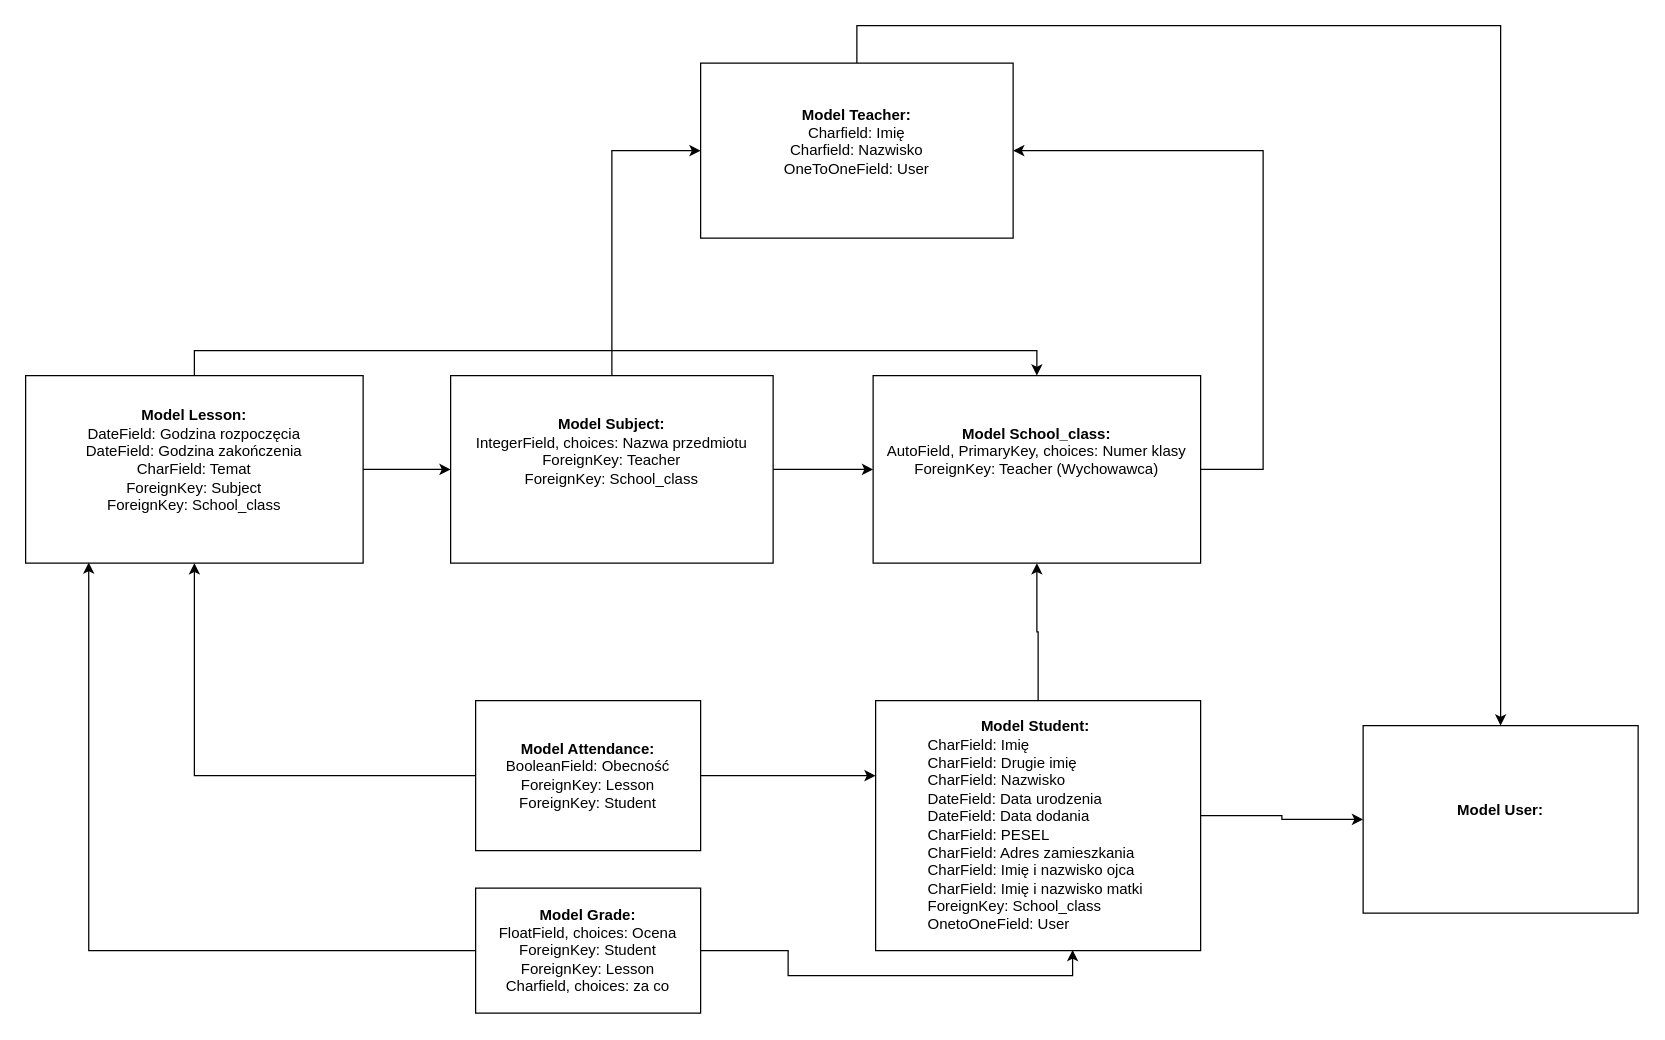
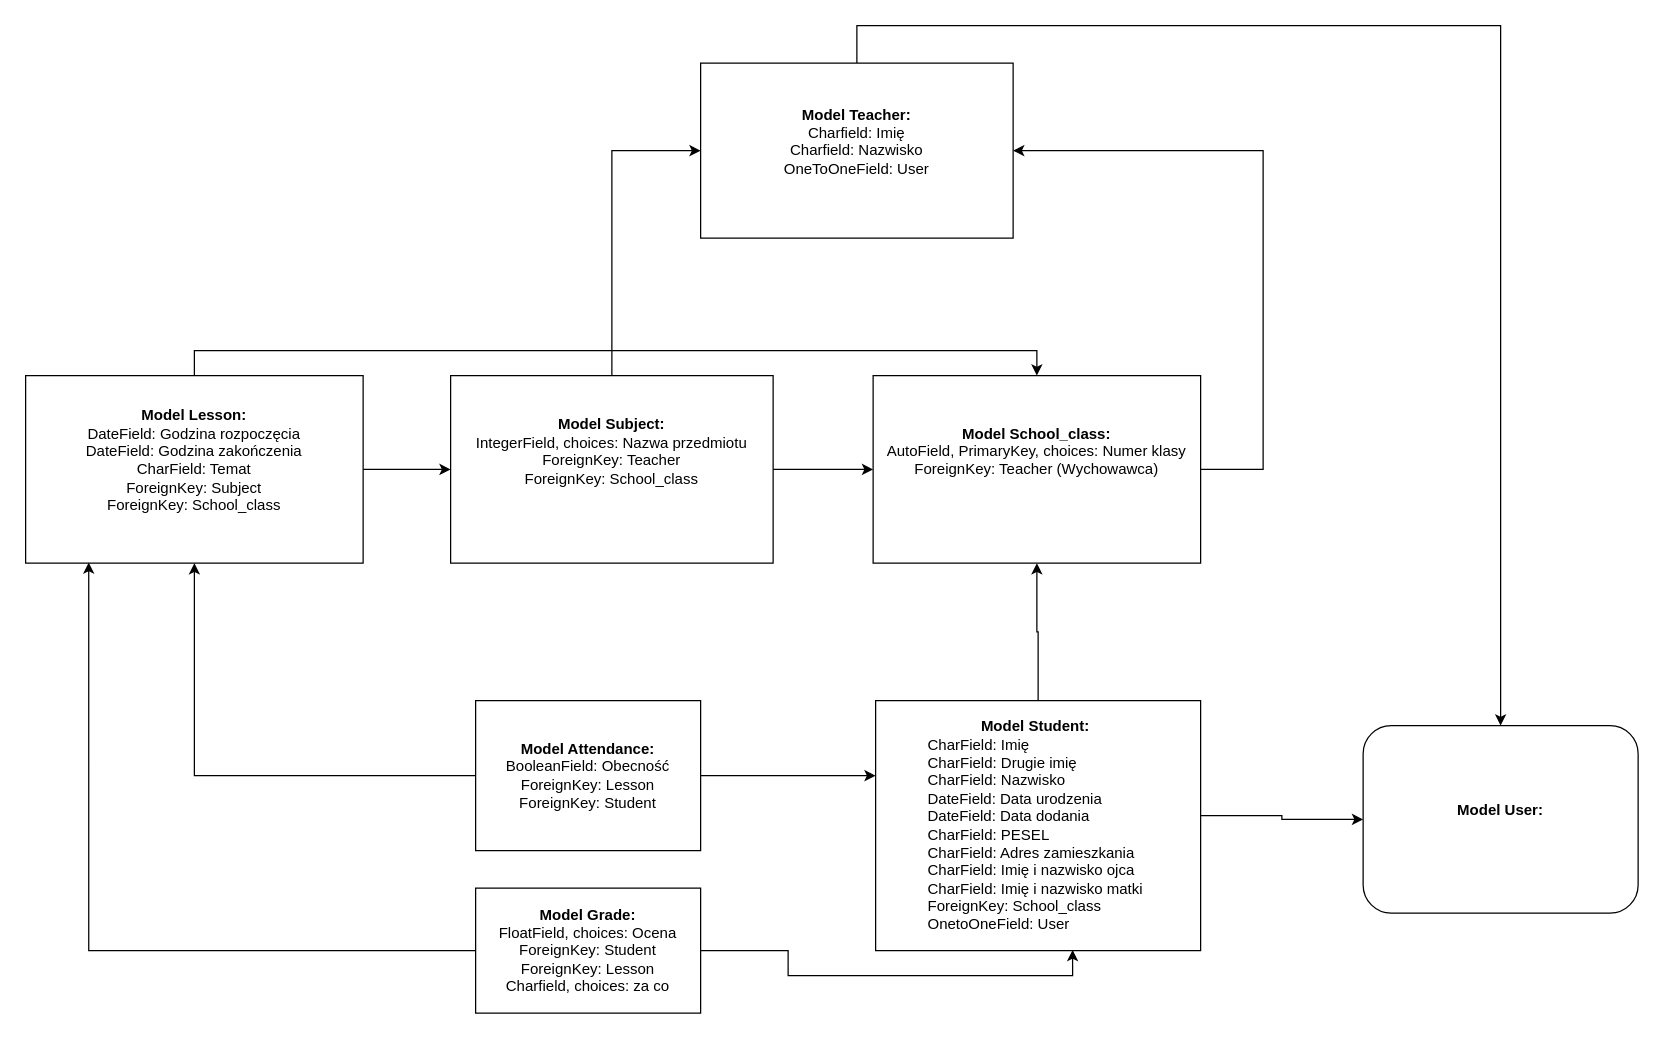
- <mxCell id="21" value="&lt;div&gt;&lt;b&gt;Model User:&lt;/b&gt;&lt;/div&gt;&lt;div&gt;&lt;b&gt;&lt;br&gt;&lt;/b&gt;&lt;/div&gt;" style="rounded=0;whiteSpace=wrap;html=1;" vertex="1" parent="1"><mxGeometry x="1090" y="580" width="220" height="150" as="geometry" /></mxCell>
+ <mxCell id="21" value="&lt;div&gt;&lt;b&gt;Model User:&lt;/b&gt;&lt;/div&gt;&lt;div&gt;&lt;b&gt;&lt;br&gt;&lt;/b&gt;&lt;/div&gt;" style="whiteSpace=wrap;html=1;rounded=1;" vertex="1" parent="1"><mxGeometry x="1090" y="580" width="220" height="150" as="geometry" /></mxCell>
